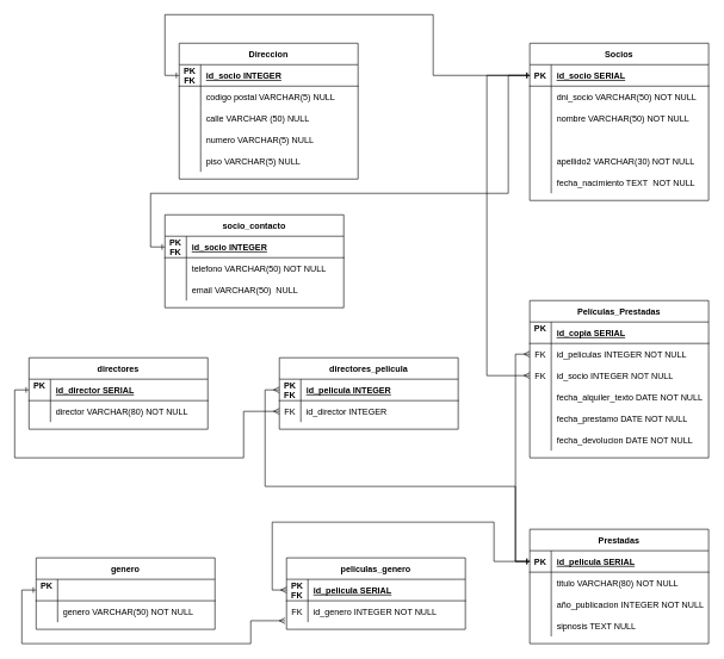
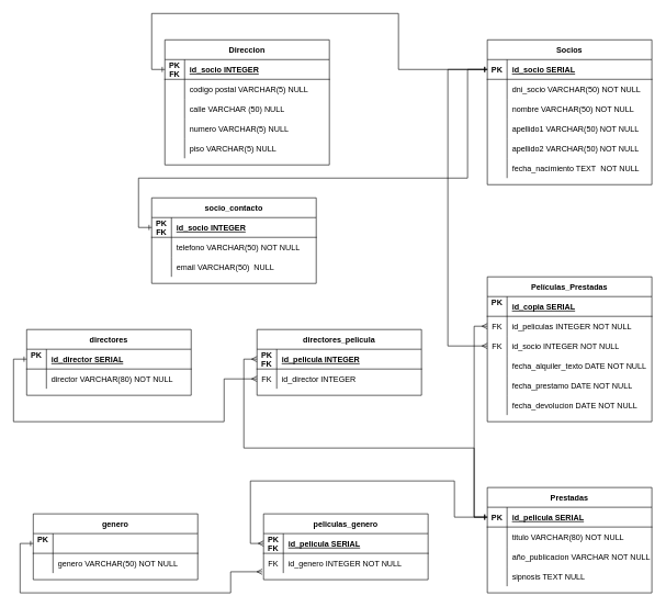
+ <mxCell id="14" value="apellido1 VARCHAR(50) NOT NULL" style="shape=partialRectangle;overflow=hidden;connectable=0;fillColor=none;top=0;left=0;bottom=0;right=0;align=left;spacingLeft=6;" parent="12" vertex="1"><mxGeometry x="30" width="220" height="30" as="geometry"><mxRectangle width="220" height="30" as="alternateBounds" /></mxGeometry></mxCell>
- <mxCell id="17" value="apellido2 VARCHAR(30) NOT NULL" style="shape=partialRectangle;overflow=hidden;connectable=0;fillColor=none;top=0;left=0;bottom=0;right=0;align=left;spacingLeft=6;" parent="15" vertex="1"><mxGeometry x="30" width="220" height="30" as="geometry"><mxRectangle width="220" height="30" as="alternateBounds" /></mxGeometry></mxCell>
+ <mxCell id="17" value="apellido2 VARCHAR(50) NOT NULL" style="shape=partialRectangle;overflow=hidden;connectable=0;fillColor=none;top=0;left=0;bottom=0;right=0;align=left;spacingLeft=6;" parent="15" vertex="1"><mxGeometry x="30" width="220" height="30" as="geometry"><mxRectangle width="220" height="30" as="alternateBounds" /></mxGeometry></mxCell>
- <mxCell id="47" value="año_publicacion INTEGER NOT NULL" style="shape=partialRectangle;overflow=hidden;connectable=0;fillColor=none;top=0;left=0;bottom=0;right=0;align=left;spacingLeft=6;" parent="45" vertex="1"><mxGeometry x="30" width="220" height="30" as="geometry"><mxRectangle width="220" height="30" as="alternateBounds" /></mxGeometry></mxCell>
+ <mxCell id="47" value="año_publicacion VARCHAR NOT NULL" style="shape=partialRectangle;overflow=hidden;connectable=0;fillColor=none;top=0;left=0;bottom=0;right=0;align=left;spacingLeft=6;" parent="45" vertex="1"><mxGeometry x="30" width="220" height="30" as="geometry"><mxRectangle width="220" height="30" as="alternateBounds" /></mxGeometry></mxCell>
